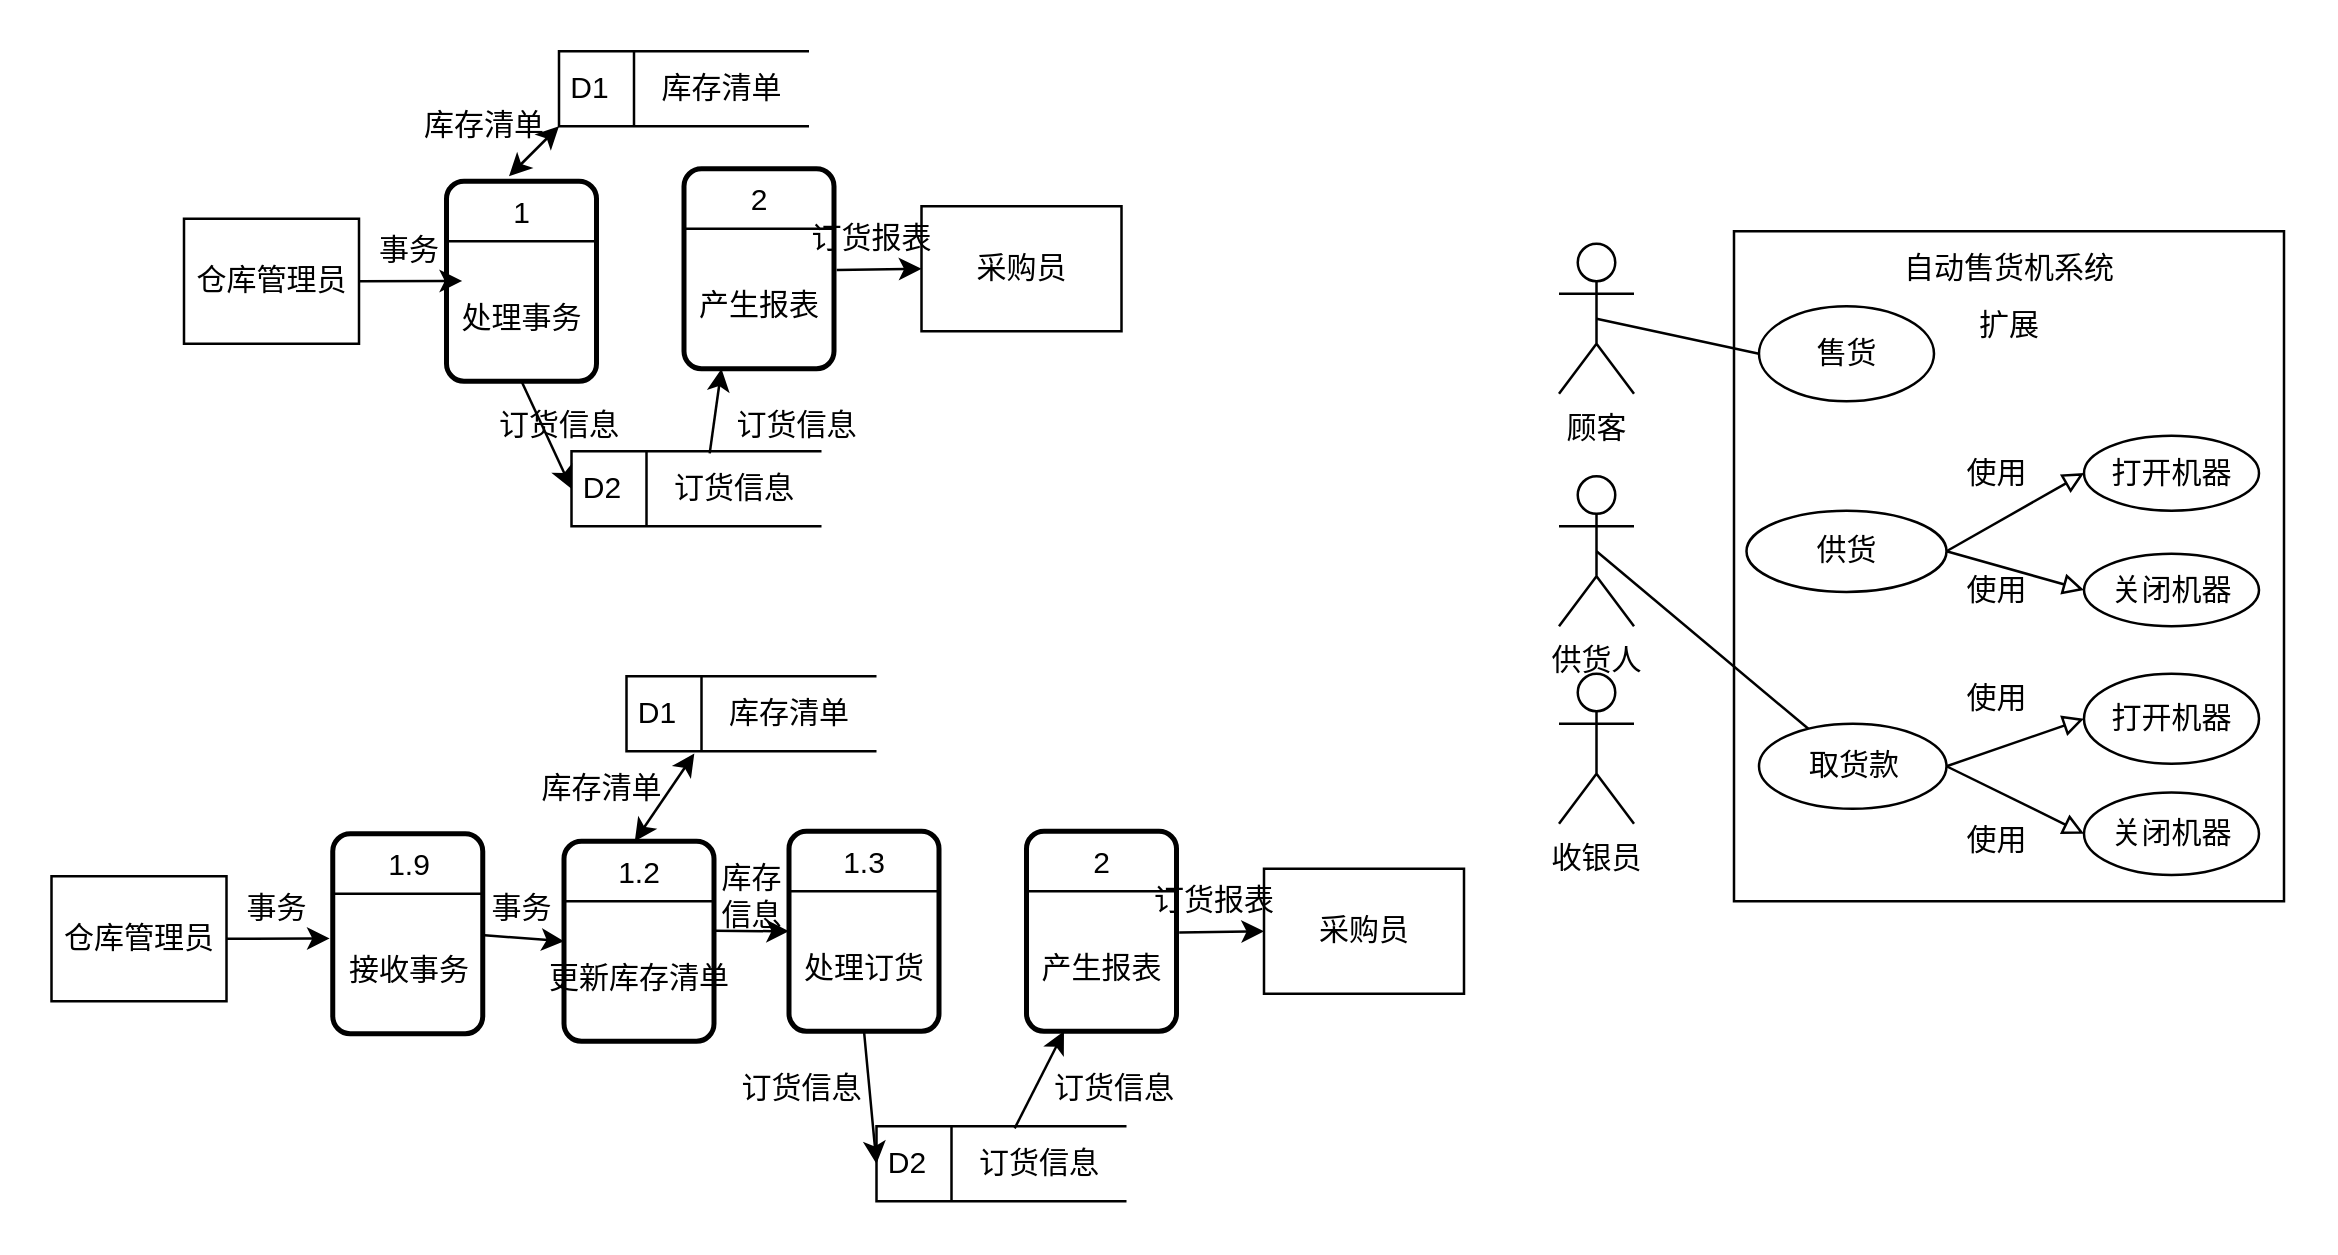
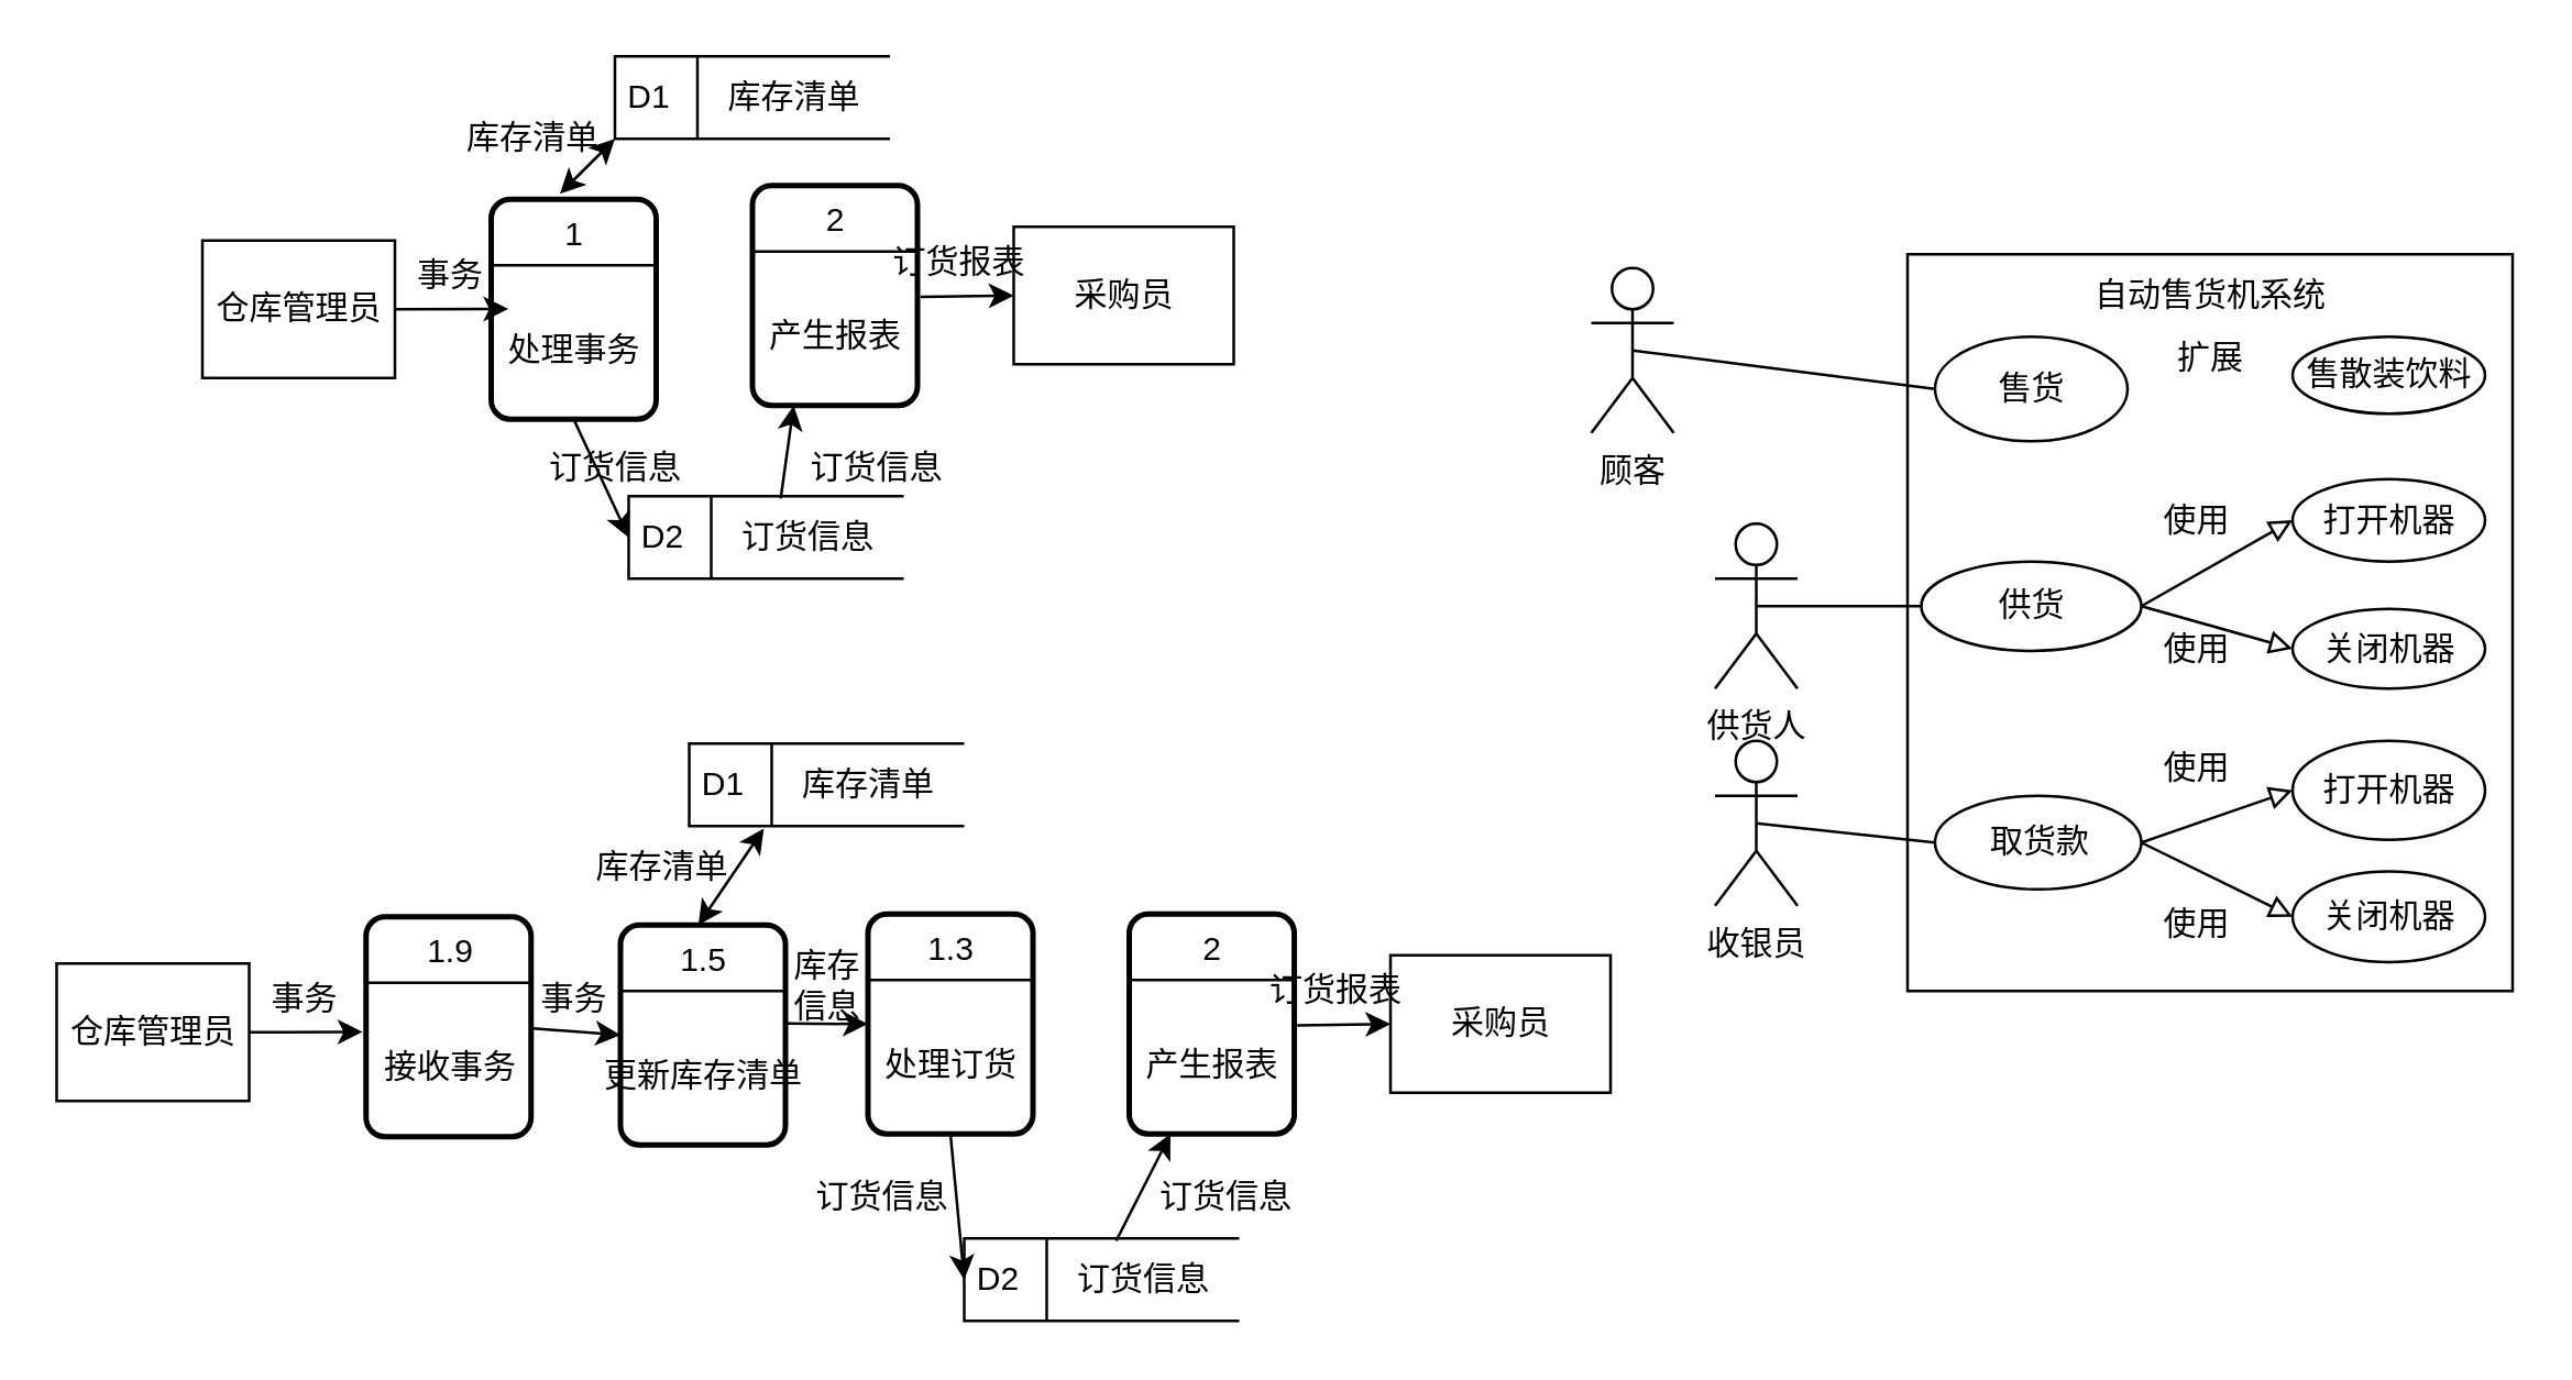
- <mxCell id="62" value="顾客" style="shape=umlActor;verticalLabelPosition=bottom;verticalAlign=top;html=1;" vertex="1" parent="1"><mxGeometry x="623" y="97" width="30" height="60" as="geometry" /></mxCell>
+ <mxCell id="62" value="顾客" style="shape=umlActor;verticalLabelPosition=bottom;verticalAlign=top;html=1;" vertex="1" parent="1"><mxGeometry x="578" y="97" width="30" height="60" as="geometry" /></mxCell>
+ <mxCell id="74" value="售散装饮料" style="shape=ellipse;html=1;dashed=0;whitespace=wrap;perimeter=ellipsePerimeter;" vertex="1" parent="1"><mxGeometry x="833" y="122" width="70" height="28" as="geometry" /></mxCell>
- <mxCell id="86" style="edgeStyle=none;rounded=0;orthogonalLoop=1;jettySize=auto;html=1;exitX=0.5;exitY=0.5;exitDx=0;exitDy=0;exitPerimeter=0;startArrow=none;startFill=0;endArrow=none;endFill=0;" edge="1" parent="1" source="63" target="73"><mxGeometry relative="1" as="geometry" /></mxCell>
+ <mxCell id="86" style="edgeStyle=none;rounded=0;orthogonalLoop=1;jettySize=auto;html=1;exitX=0.5;exitY=0.5;exitDx=0;exitDy=0;exitPerimeter=0;entryX=0;entryY=0.5;entryDx=0;entryDy=0;startArrow=none;startFill=0;endArrow=none;endFill=0;" edge="1" parent="1" source="63" target="70"><mxGeometry relative="1" as="geometry" /></mxCell>
+ <mxCell id="85" style="edgeStyle=none;rounded=0;orthogonalLoop=1;jettySize=auto;html=1;exitX=0.5;exitY=0.5;exitDx=0;exitDy=0;exitPerimeter=0;entryX=0;entryY=0.5;entryDx=0;entryDy=0;startArrow=none;startFill=0;endArrow=none;endFill=0;" edge="1" parent="1" source="64" target="73"><mxGeometry relative="1" as="geometry" /></mxCell>
- <mxCell id="58" value="1.2" style="text;html=1;align=center;verticalAlign=middle;resizable=0;points=[];autosize=1;strokeColor=none;fillColor=none;" vertex="1" parent="1"><mxGeometry x="235" y="334" width="40" height="30" as="geometry" /></mxCell>
+ <mxCell id="58" value="1.5" style="text;html=1;align=center;verticalAlign=middle;resizable=0;points=[];autosize=1;strokeColor=none;fillColor=none;" vertex="1" parent="1"><mxGeometry x="235" y="334" width="40" height="30" as="geometry" /></mxCell>
